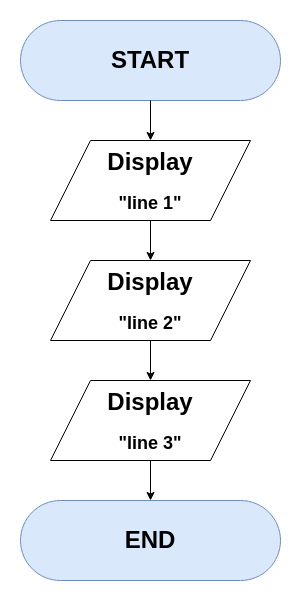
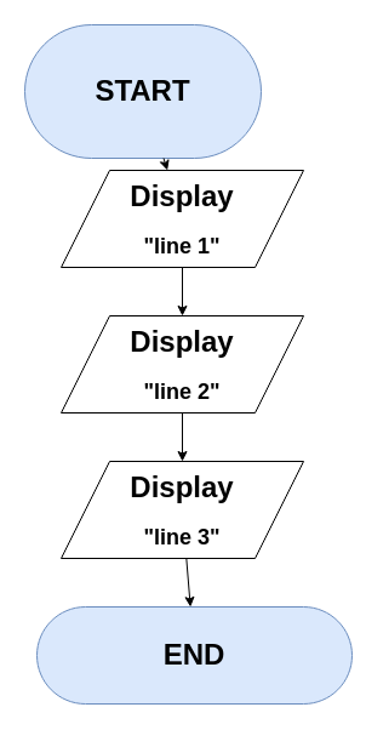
- <mxCell id="2" value="&lt;h1&gt;START&lt;/h1&gt;" style="html=1;dashed=0;whiteSpace=wrap;shape=mxgraph.dfd.start;fillColor=#dae8fc;strokeColor=#6c8ebf;" vertex="1" parent="1"><mxGeometry x="20" y="20" width="260" height="80" as="geometry" /></mxCell>
+ <mxCell id="2" value="&lt;h1&gt;START&lt;/h1&gt;" style="html=1;dashed=0;whiteSpace=wrap;shape=mxgraph.dfd.start;fillColor=#dae8fc;strokeColor=#6c8ebf;" vertex="1" parent="1"><mxGeometry x="20" y="20" width="195" height="110" as="geometry" /></mxCell>
- <mxCell id="7" value="&lt;h1&gt;END&lt;/h1&gt;" style="html=1;dashed=0;whiteSpace=wrap;shape=mxgraph.dfd.start;fillColor=#dae8fc;strokeColor=#6c8ebf;" vertex="1" parent="1"><mxGeometry x="20" y="500" width="260" height="80" as="geometry" /></mxCell>
+ <mxCell id="7" value="&lt;h1&gt;END&lt;/h1&gt;" style="html=1;dashed=0;whiteSpace=wrap;shape=mxgraph.dfd.start;fillColor=#dae8fc;strokeColor=#6c8ebf;" vertex="1" parent="1"><mxGeometry x="30" y="500" width="260" height="80" as="geometry" /></mxCell>
